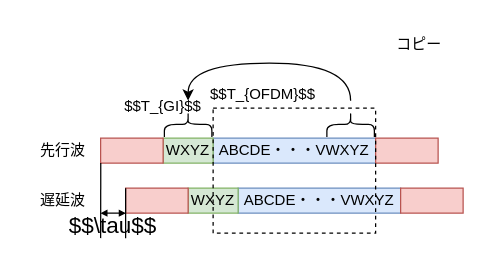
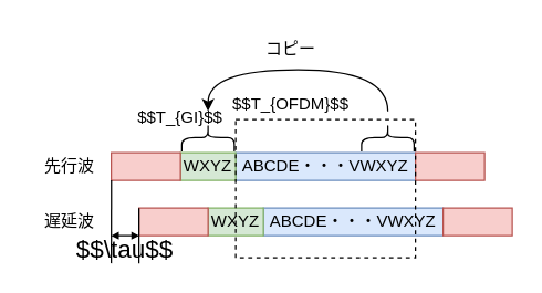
- <mxCell id="13" value="コピー" style="text;html=1;align=center;verticalAlign=middle;whiteSpace=wrap;rounded=0;" parent="1" vertex="1"><mxGeometry x="305" y="20" width="60" height="30" as="geometry" /></mxCell>
+ <mxCell id="13" value="コピー" style="text;html=1;align=center;verticalAlign=middle;whiteSpace=wrap;rounded=0;" parent="1" vertex="1"><mxGeometry x="180" y="20" width="60" height="30" as="geometry" /></mxCell>
